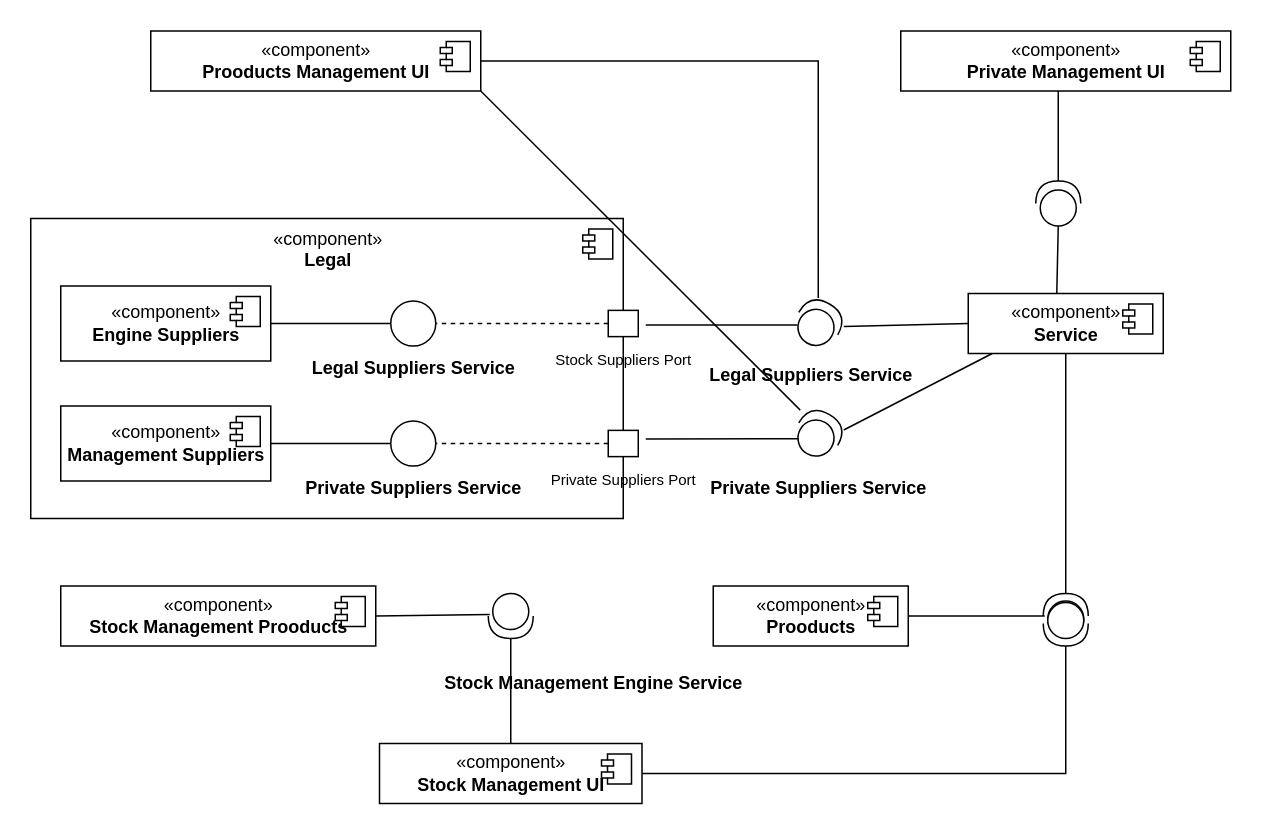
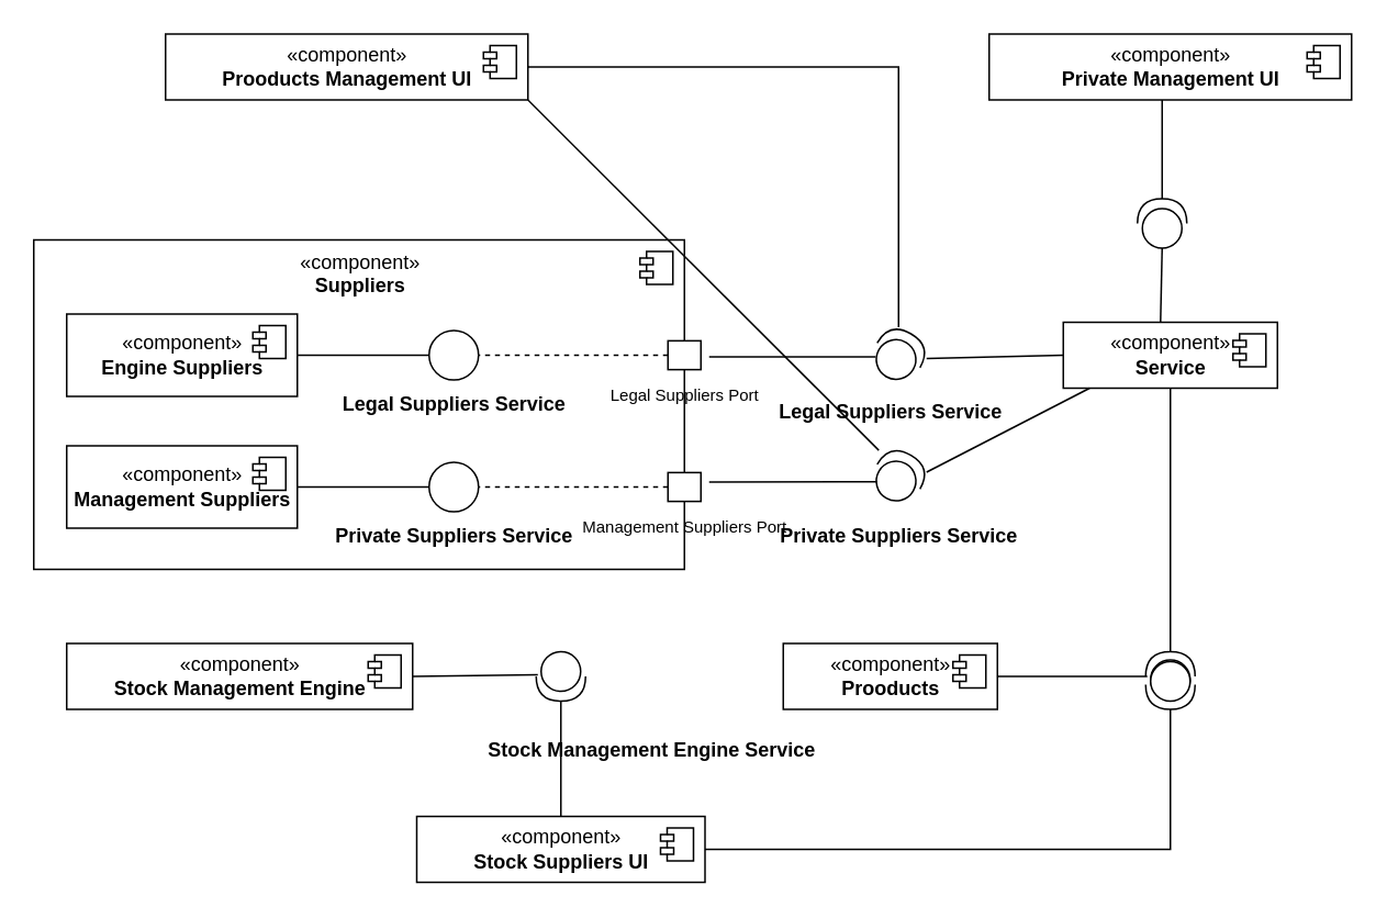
- <mxCell id="7" value="«component»&lt;br&gt;&lt;b&gt;Legal&lt;/b&gt;" style="html=1;dropTarget=0;align=center;verticalAlign=top;" vertex="1" parent="1"><mxGeometry y="145" width="395" height="200" as="geometry" x="20" /></mxCell>
+ <mxCell id="7" value="«component»&lt;br&gt;&lt;b&gt;Suppliers&lt;/b&gt;" style="html=1;dropTarget=0;align=center;verticalAlign=top;" vertex="1" parent="1"><mxGeometry y="145" width="395" height="200" as="geometry" x="20" /></mxCell>
- <mxCell id="21" value="&lt;span style=&quot;font-weight: normal;&quot;&gt;&lt;font style=&quot;font-size: 10px;&quot;&gt;Stock Suppliers Port&lt;/font&gt;&lt;/span&gt;" style="text;html=1;align=center;verticalAlign=middle;resizable=0;points=[];autosize=1;strokeColor=none;fillColor=none;fontStyle=1" vertex="1" parent="1"><mxGeometry x="360" y="223.75" width="110" height="30" as="geometry" /></mxCell>
+ <mxCell id="21" value="&lt;span style=&quot;font-weight: normal;&quot;&gt;&lt;font style=&quot;font-size: 10px;&quot;&gt;Legal Suppliers Port&lt;/font&gt;&lt;/span&gt;" style="text;html=1;align=center;verticalAlign=middle;resizable=0;points=[];autosize=1;strokeColor=none;fillColor=none;fontStyle=1" vertex="1" parent="1"><mxGeometry x="360" y="223.75" width="110" height="30" as="geometry" /></mxCell>
- <mxCell id="22" value="&lt;span style=&quot;font-weight: normal;&quot;&gt;&lt;font style=&quot;font-size: 10px;&quot;&gt;Private Suppliers Port&lt;/font&gt;&lt;/span&gt;" style="text;html=1;align=center;verticalAlign=middle;resizable=0;points=[];autosize=1;strokeColor=none;fillColor=none;fontStyle=1" vertex="1" parent="1"><mxGeometry x="355" y="303.75" width="120" height="30" as="geometry" /></mxCell>
+ <mxCell id="22" value="&lt;span style=&quot;font-weight: normal;&quot;&gt;&lt;font style=&quot;font-size: 10px;&quot;&gt;Management Suppliers Port&lt;/font&gt;&lt;/span&gt;" style="text;html=1;align=center;verticalAlign=middle;resizable=0;points=[];autosize=1;strokeColor=none;fillColor=none;fontStyle=1" vertex="1" parent="1"><mxGeometry x="355" y="303.75" width="120" height="30" as="geometry" /></mxCell>
- <mxCell id="27" value="«component»&lt;br&gt;&lt;b&gt;Stock Management Prooducts&lt;/b&gt;" style="html=1;dropTarget=0;" vertex="1" parent="1"><mxGeometry x="40" y="390" width="210" height="40" as="geometry" /></mxCell>
+ <mxCell id="27" value="«component»&lt;br&gt;&lt;b&gt;Stock Management Engine&lt;/b&gt;" style="html=1;dropTarget=0;" vertex="1" parent="1"><mxGeometry x="40" y="390" width="210" height="40" as="geometry" /></mxCell>
- <mxCell id="30" value="«component»&lt;br&gt;&lt;b&gt;Stock Management UI&lt;/b&gt;" style="html=1;dropTarget=0;" vertex="1" parent="1"><mxGeometry x="252.5" y="495" width="175" height="40" as="geometry" /></mxCell>
+ <mxCell id="30" value="«component»&lt;br&gt;&lt;b&gt;Stock Suppliers UI&lt;/b&gt;" style="html=1;dropTarget=0;" vertex="1" parent="1"><mxGeometry x="252.5" y="495" width="175" height="40" as="geometry" /></mxCell>
